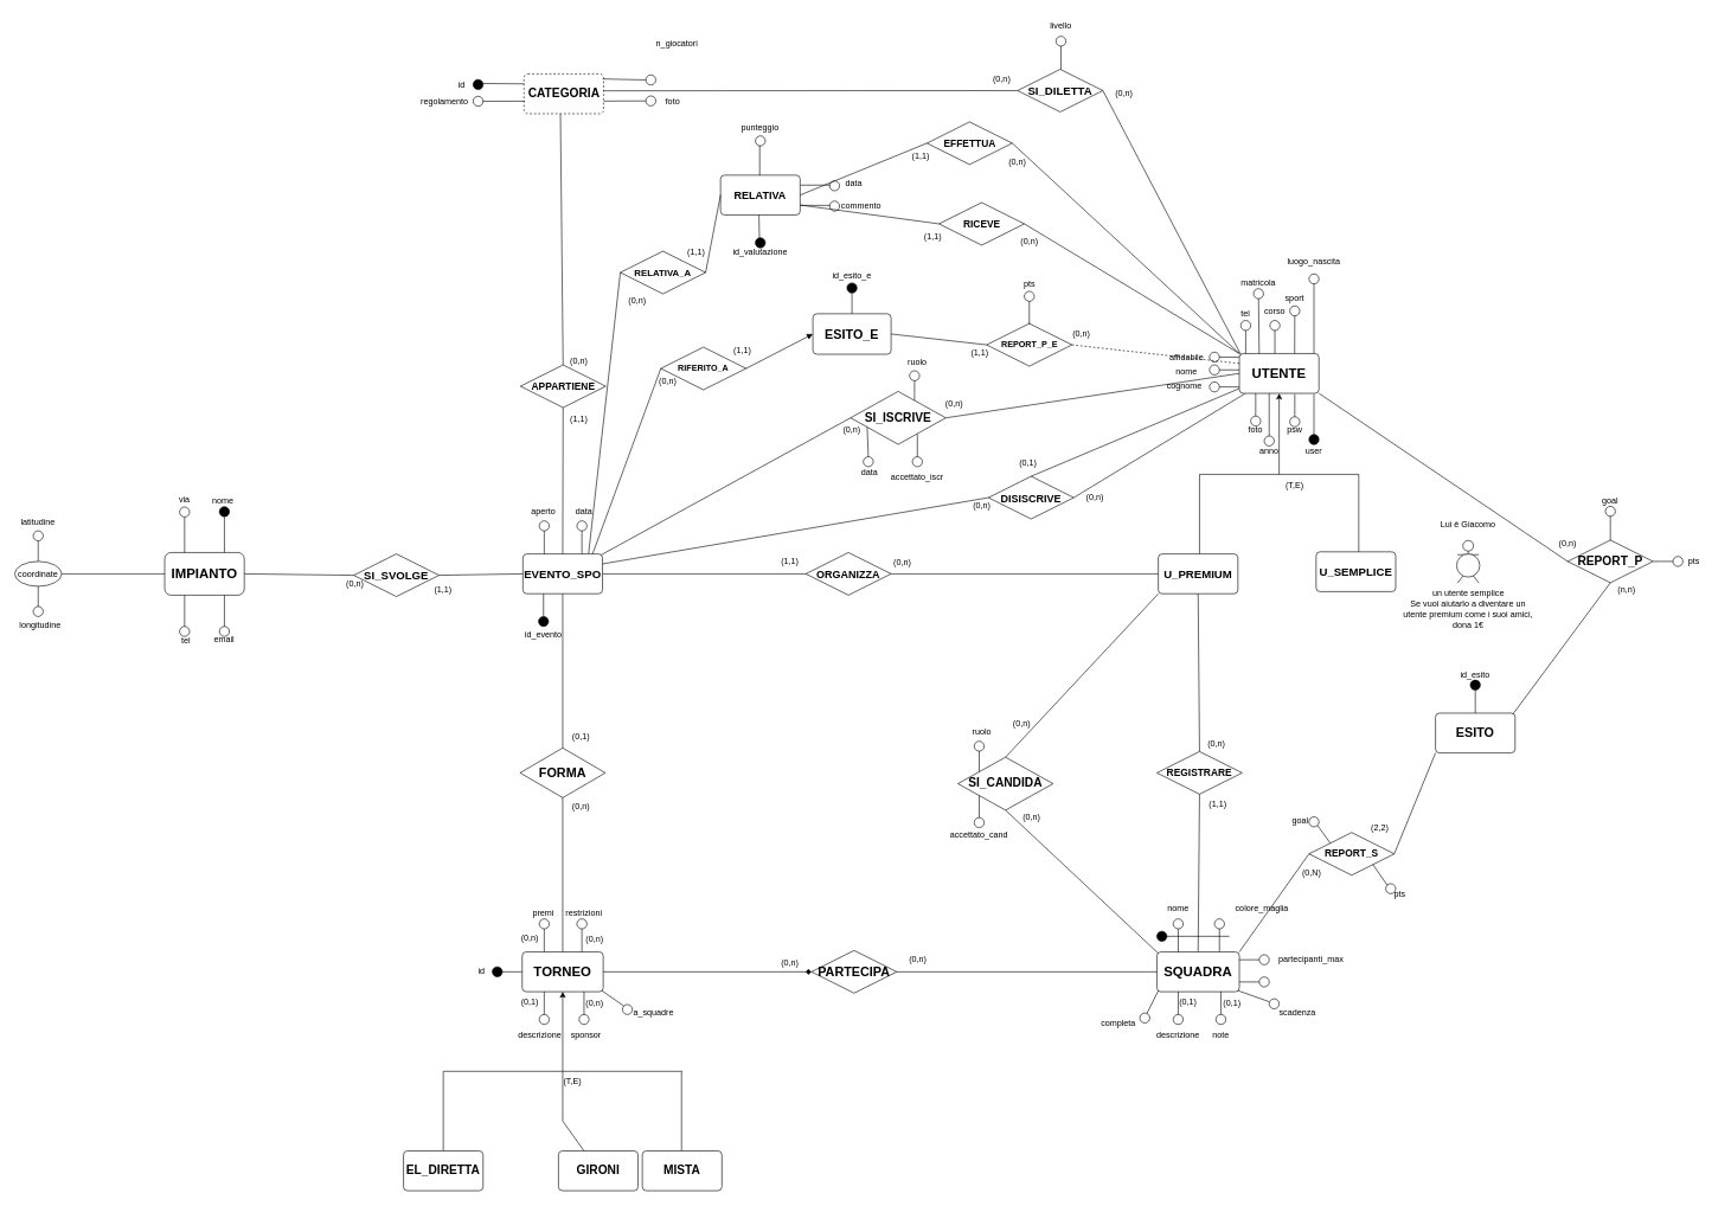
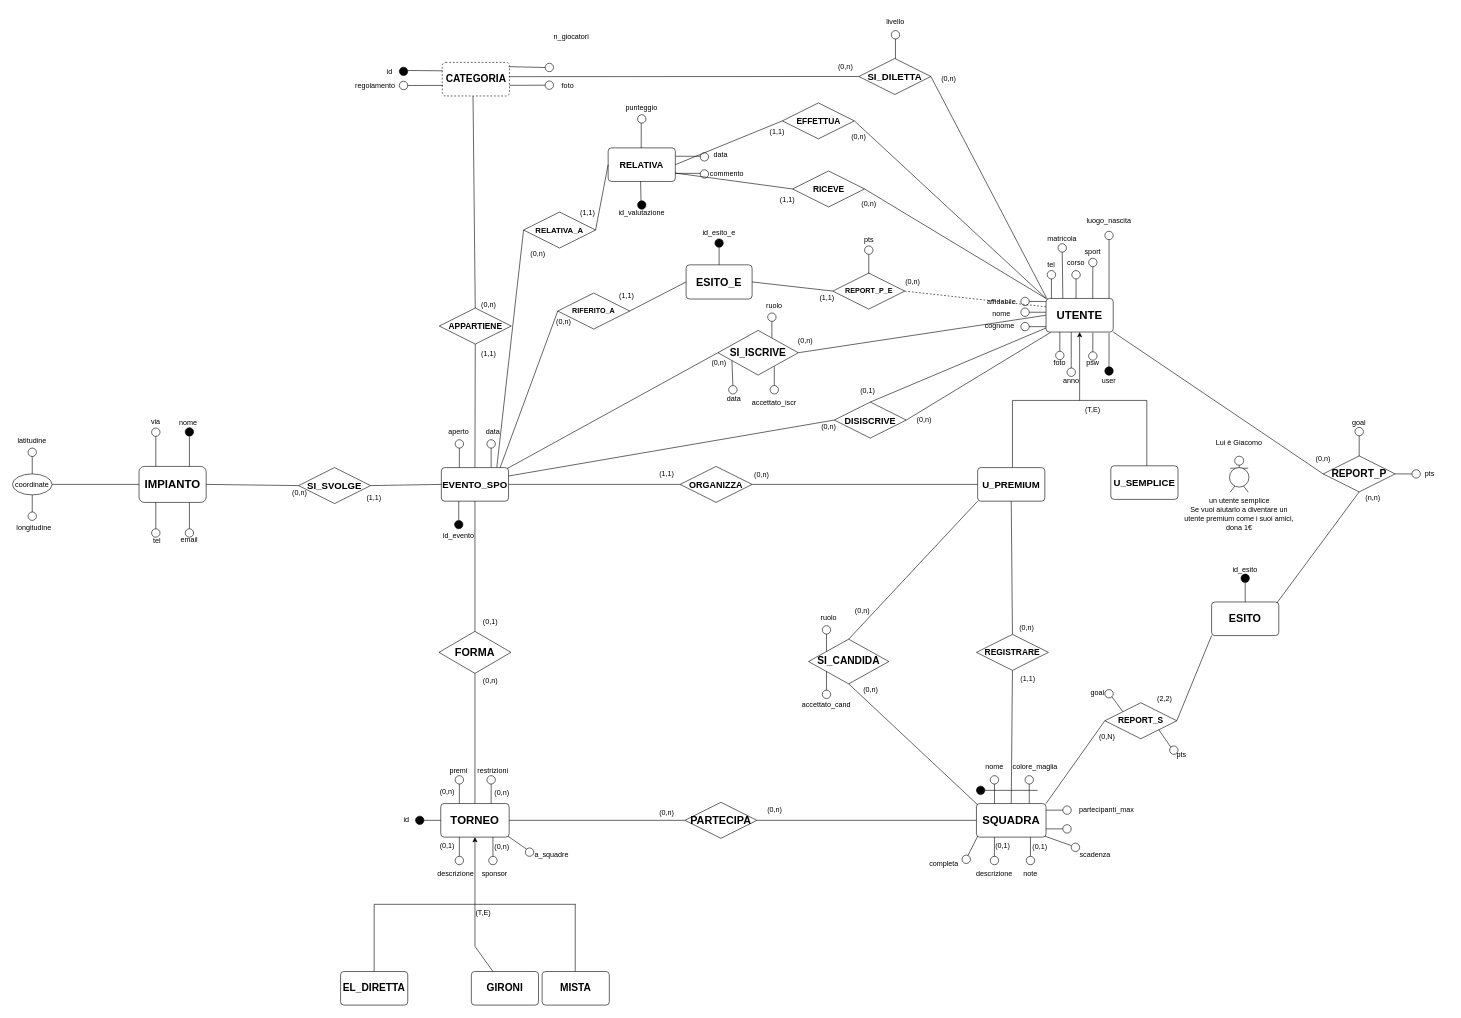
- <mxCell id="283" value="" style="endArrow=block;html=1;rounded=0;exitX=1;exitY=0.5;exitDx=0;exitDy=0;entryX=0;entryY=0.5;entryDx=0;entryDy=0;" parent="1" source="280" target="278" edge="1"><mxGeometry width="50" height="50" relative="1" as="geometry"><mxPoint x="1329.5" y="538" as="sourcePoint" /><mxPoint x="1379.5" y="488" as="targetPoint" /></mxGeometry></mxCell>
+ <mxCell id="283" value="" style="endArrow=none;html=1;rounded=0;exitX=1;exitY=0.5;exitDx=0;exitDy=0;entryX=0;entryY=0.5;entryDx=0;entryDy=0;" parent="1" source="280" target="278" edge="1"><mxGeometry width="50" height="50" relative="1" as="geometry"><mxPoint x="1329.5" y="538" as="sourcePoint" /><mxPoint x="1379.5" y="488" as="targetPoint" /></mxGeometry></mxCell>
- <mxCell id="66" value="colore_maglia" style="text;html=1;align=center;verticalAlign=middle;whiteSpace=wrap;rounded=0;" parent="1" vertex="1"><mxGeometry x="1745" y="1262.5" width="60" height="30" as="geometry" /></mxCell>
+ <mxCell id="66" value="colore_maglia" style="text;html=1;align=center;verticalAlign=middle;whiteSpace=wrap;rounded=0;" parent="1" vertex="1"><mxGeometry x="1695" y="1262.5" width="60" height="30" as="geometry" /></mxCell>
- <mxCell id="84" value="" style="endArrow=diamond;html=1;rounded=0;exitX=1;exitY=0.5;exitDx=0;exitDy=0;entryX=0;entryY=0.5;entryDx=0;entryDy=0;" parent="1" source="43" target="83" edge="1"><mxGeometry width="50" height="50" relative="1" as="geometry"><mxPoint x="903" y="1361" as="sourcePoint" /><mxPoint x="953" y="1311" as="targetPoint" /></mxGeometry></mxCell>
+ <mxCell id="84" value="" style="endArrow=none;html=1;rounded=0;exitX=1;exitY=0.5;exitDx=0;exitDy=0;entryX=0;entryY=0.5;entryDx=0;entryDy=0;" parent="1" source="43" target="83" edge="1"><mxGeometry width="50" height="50" relative="1" as="geometry"><mxPoint x="903" y="1361" as="sourcePoint" /><mxPoint x="953" y="1311" as="targetPoint" /></mxGeometry></mxCell>
